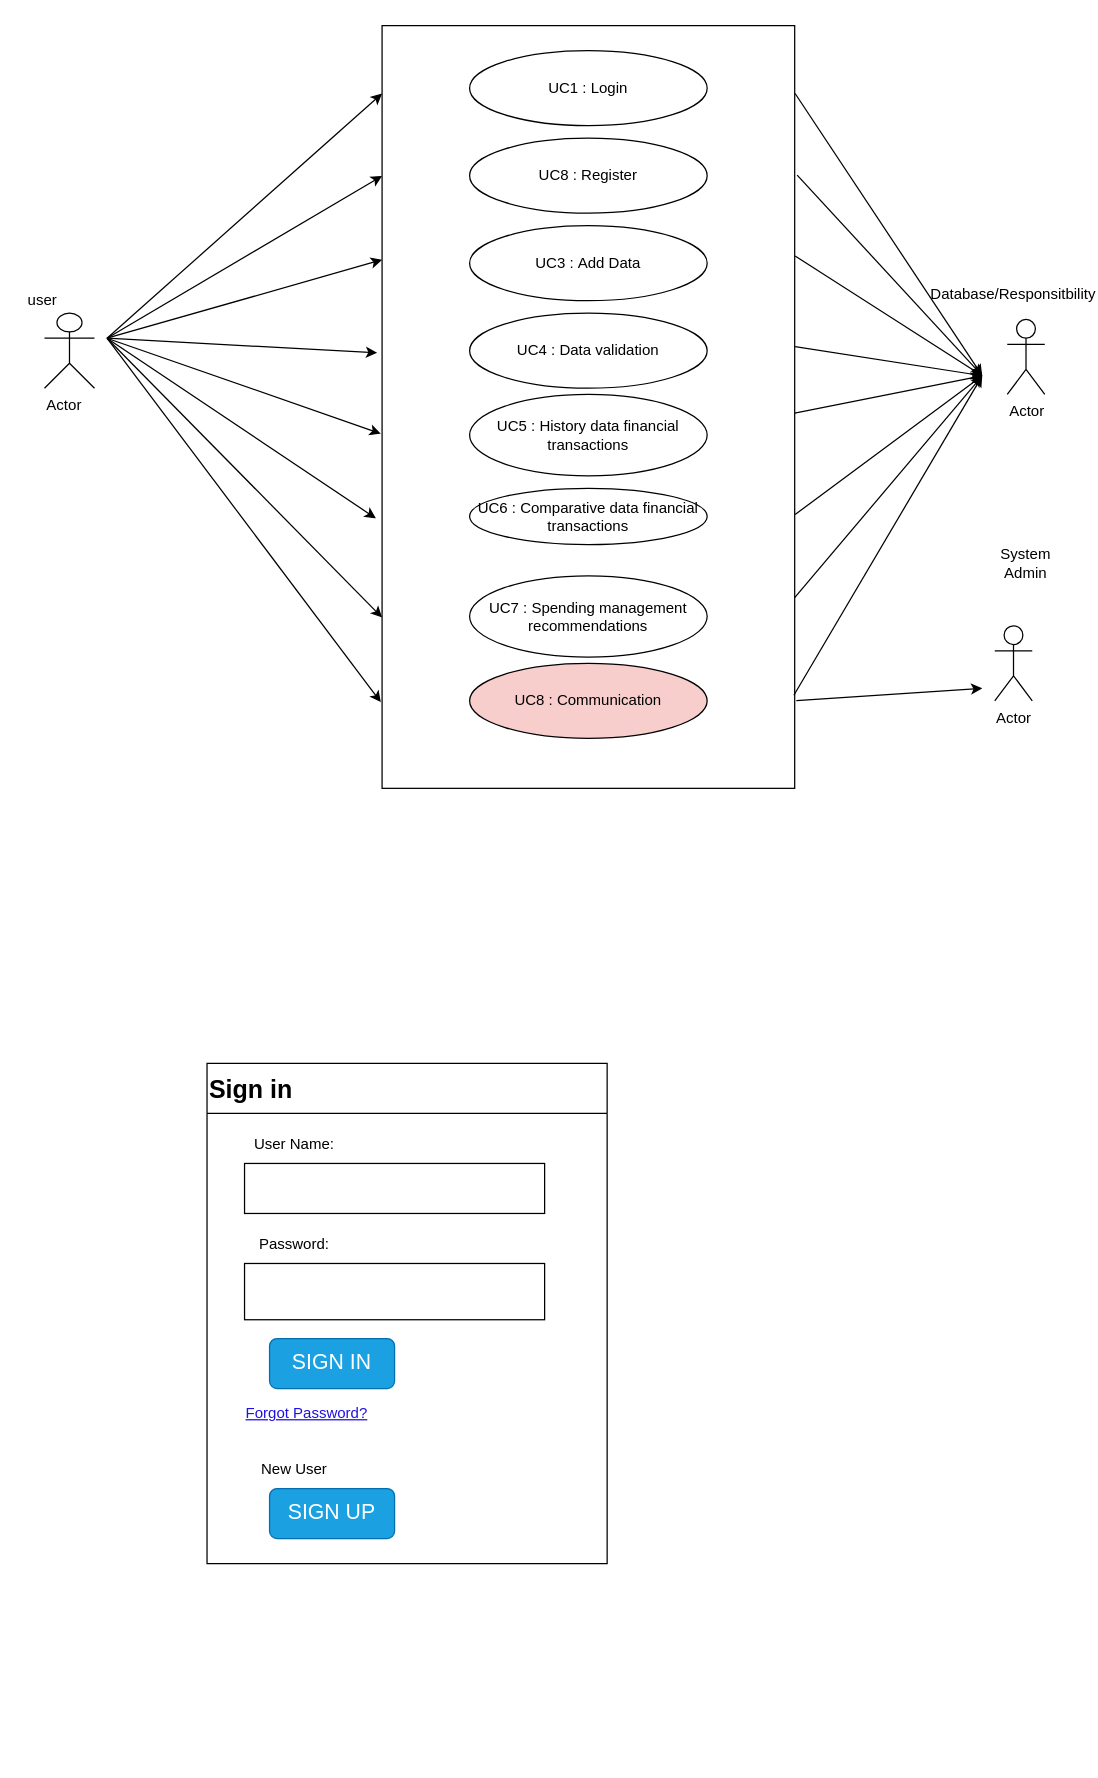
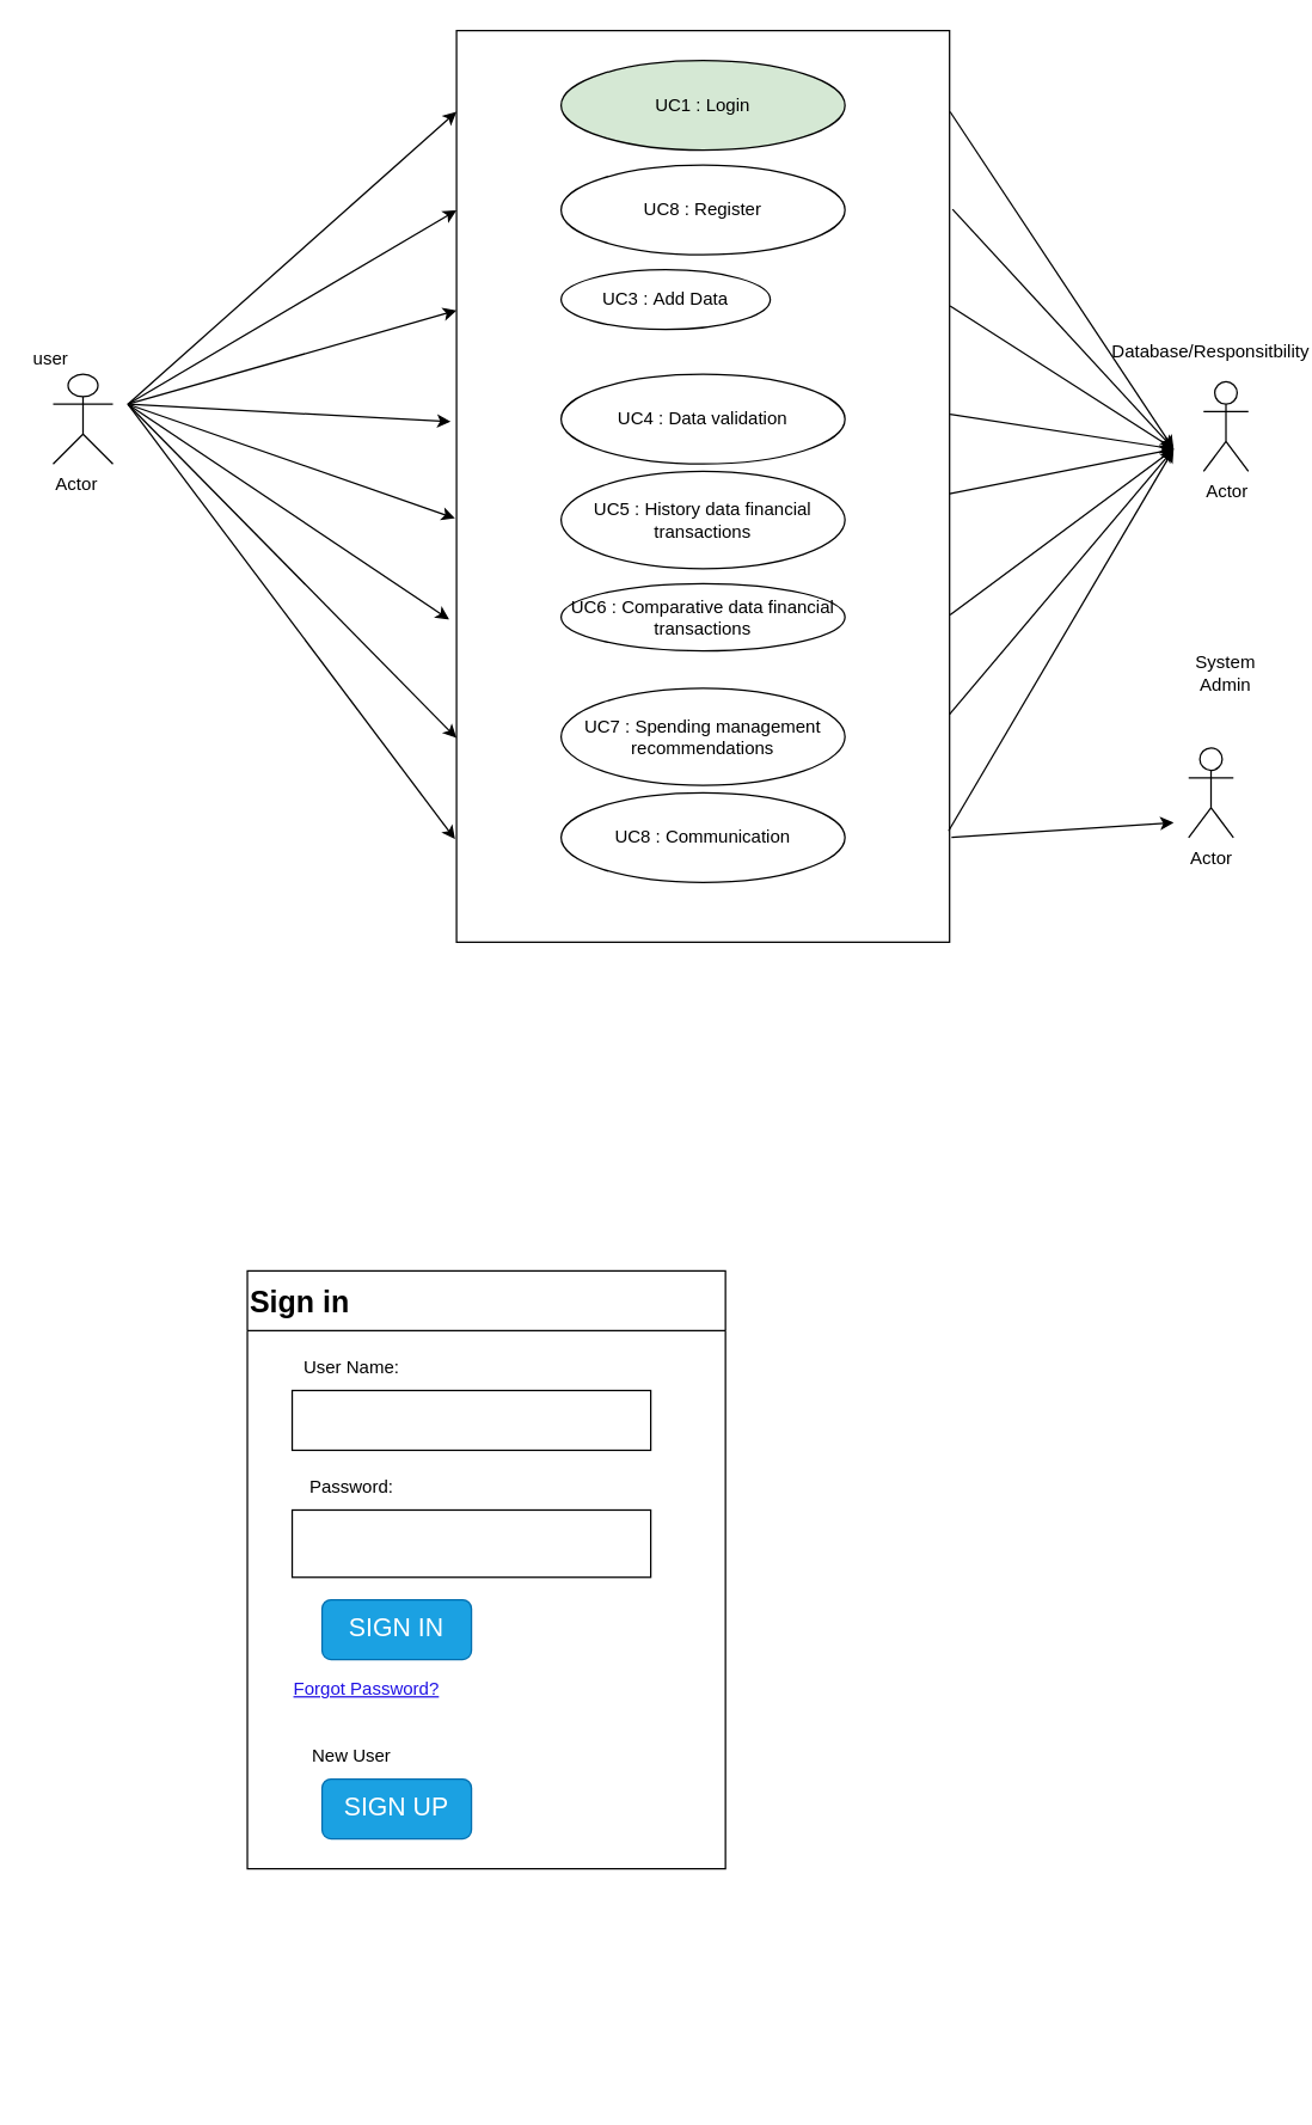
- <mxCell id="28" value="UC1 : Login" style="ellipse;whiteSpace=wrap;html=1;" parent="1" vertex="1"><mxGeometry x="375" y="40" width="190" height="60" as="geometry" /></mxCell>
+ <mxCell id="28" value="UC1 : Login" style="ellipse;whiteSpace=wrap;html=1;fillColor=#d5e8d4;" parent="1" vertex="1"><mxGeometry x="375" y="40" width="190" height="60" as="geometry" /></mxCell>
- <mxCell id="31" value="UC3 :&amp;nbsp;Add Data" style="ellipse;whiteSpace=wrap;html=1;" parent="1" vertex="1"><mxGeometry x="375" y="180" width="190" height="60" as="geometry" /></mxCell>
+ <mxCell id="31" value="UC3 :&amp;nbsp;Add Data" style="ellipse;whiteSpace=wrap;html=1;" parent="1" vertex="1"><mxGeometry x="375" y="180" width="140" height="40" as="geometry" /></mxCell>
- <mxCell id="35" value="UC8 :&amp;nbsp;Communication" style="ellipse;whiteSpace=wrap;html=1;fillColor=#f8cecc;" parent="1" vertex="1"><mxGeometry x="375" y="530" width="190" height="60" as="geometry" /></mxCell>
+ <mxCell id="35" value="UC8 :&amp;nbsp;Communication" style="ellipse;whiteSpace=wrap;html=1;" parent="1" vertex="1"><mxGeometry x="375" y="530" width="190" height="60" as="geometry" /></mxCell>
